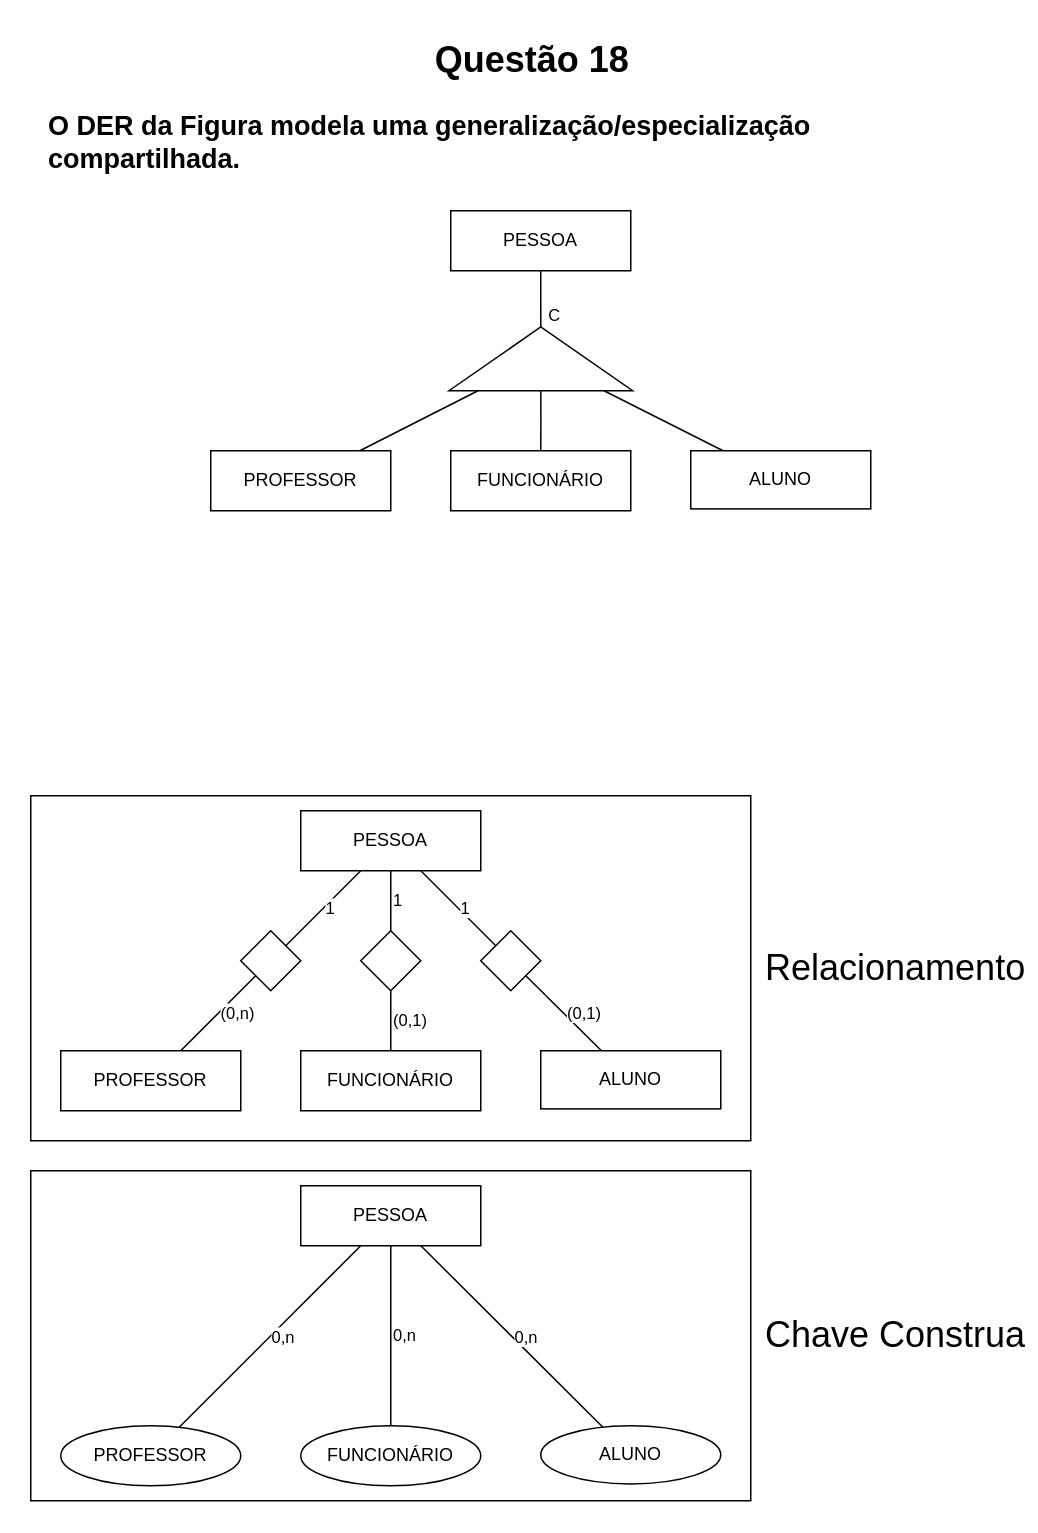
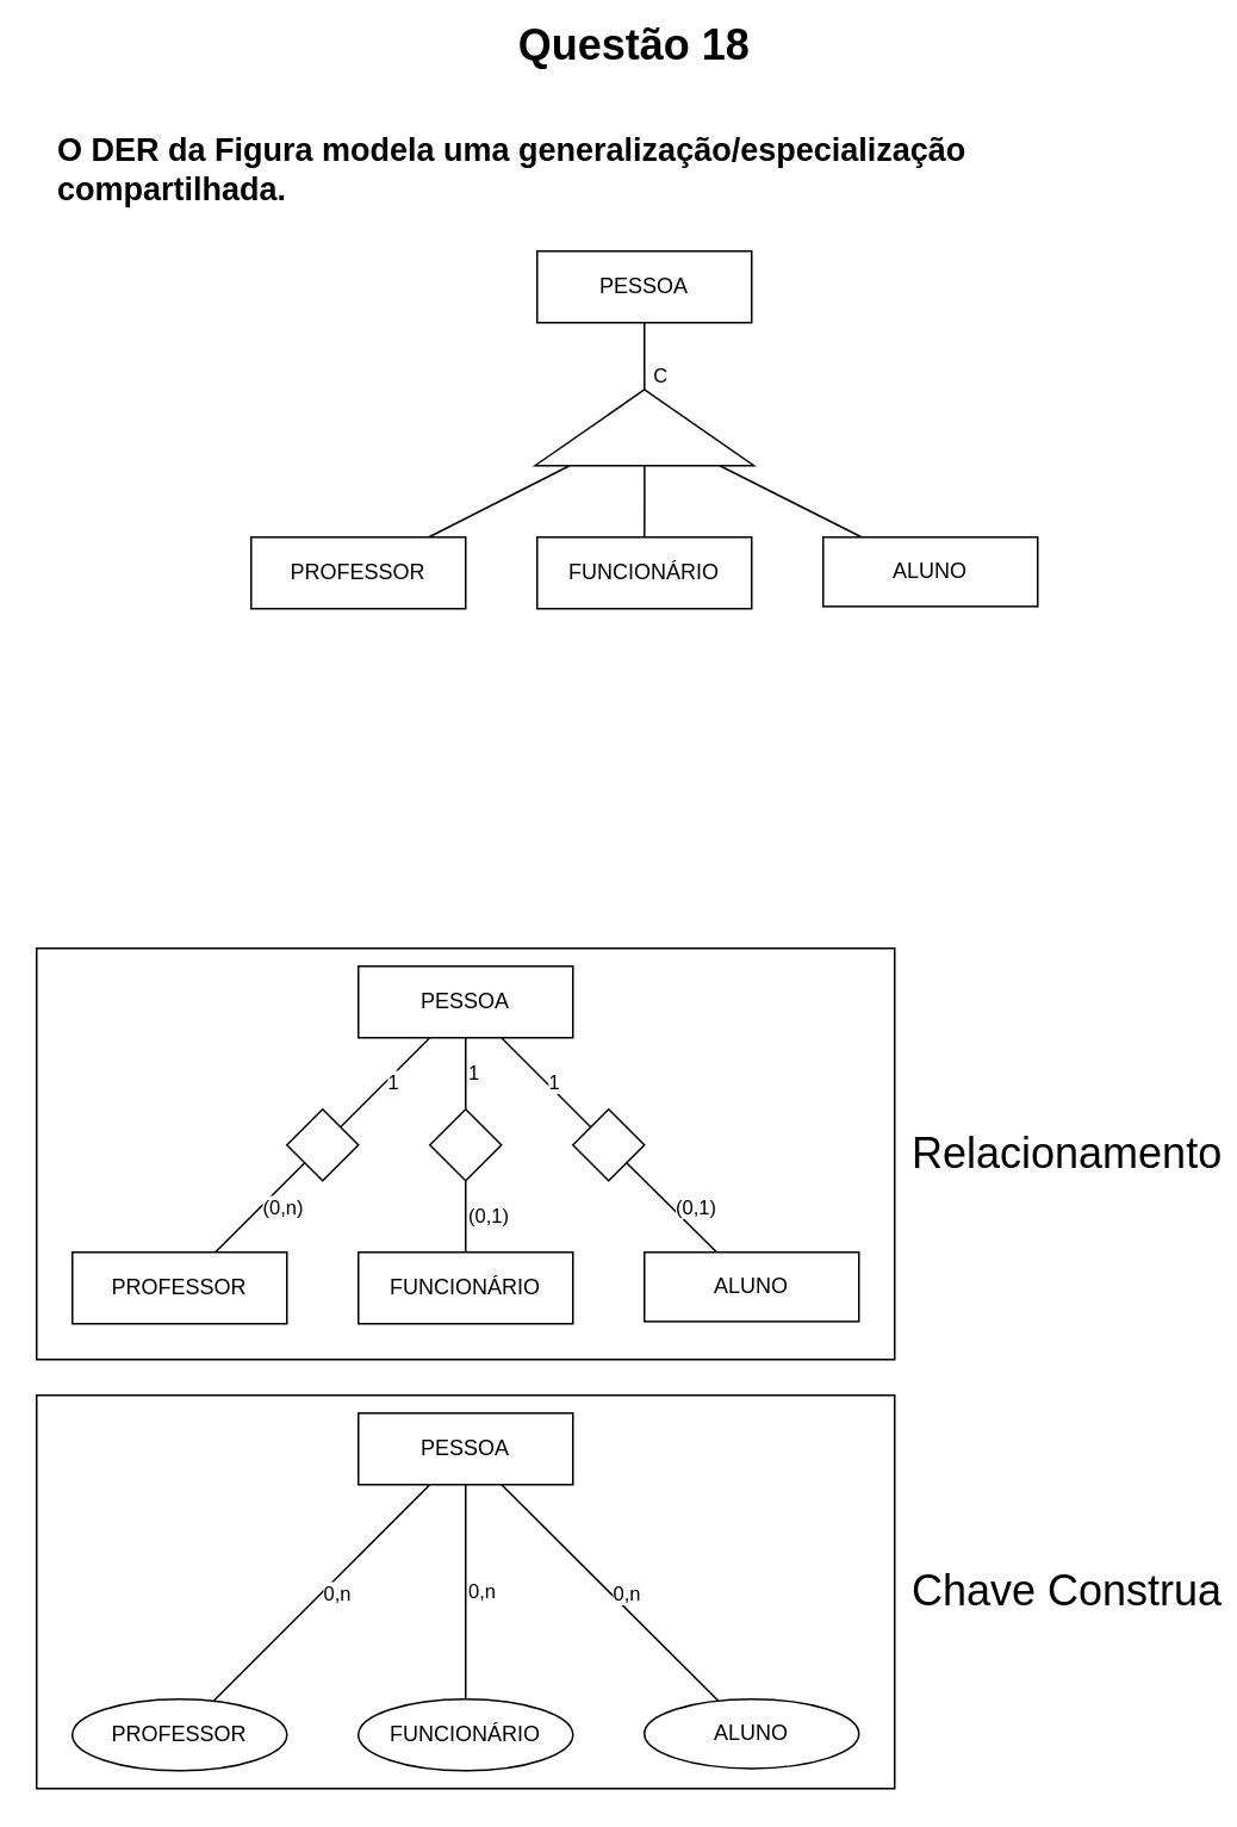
- <mxCell id="4" value="Questão 18" style="text;strokeColor=none;fillColor=none;html=1;fontSize=24;fontStyle=1;verticalAlign=middle;align=center;" parent="1" vertex="1"><mxGeometry x="180" y="20" width="348" height="40" as="geometry" /></mxCell>
+ <mxCell id="4" value="Questão 18" style="text;strokeColor=none;fillColor=none;html=1;fontSize=24;fontStyle=1;verticalAlign=middle;align=center;" parent="1" vertex="1"><mxGeometry x="180" y="5" width="348" height="40" as="geometry" /></mxCell>
